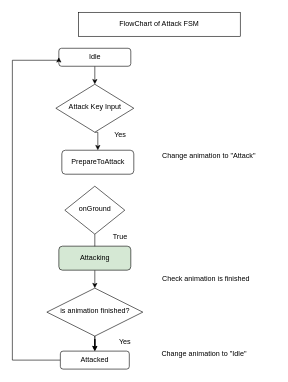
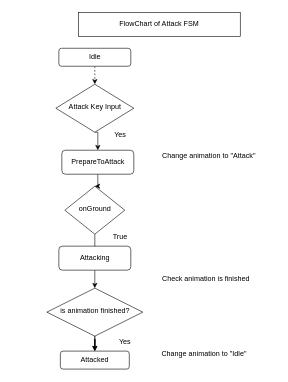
- <mxCell id="2" style="edgeStyle=orthogonalEdgeStyle;rounded=0;orthogonalLoop=1;jettySize=auto;html=1;exitX=0.5;exitY=1;exitDx=0;exitDy=0;entryX=0.5;entryY=0;entryDx=0;entryDy=0;" parent="1" source="3" target="11" edge="1"><mxGeometry relative="1" as="geometry" /></mxCell>
+ <mxCell id="2" style="edgeStyle=orthogonalEdgeStyle;rounded=0;orthogonalLoop=1;jettySize=auto;html=1;exitX=0.5;exitY=1;exitDx=0;exitDy=0;entryX=0.5;entryY=0;entryDx=0;entryDy=0;dashed=1;" parent="1" source="3" target="11" edge="1"><mxGeometry relative="1" as="geometry" /></mxCell>
+ <mxCell id="6" style="edgeStyle=orthogonalEdgeStyle;rounded=0;orthogonalLoop=1;jettySize=auto;html=1;exitX=0.5;exitY=1;exitDx=0;exitDy=0;" parent="1" source="7" target="5" edge="1"><mxGeometry relative="1" as="geometry" /></mxCell>
- <mxCell id="16" style="edgeStyle=orthogonalEdgeStyle;rounded=0;orthogonalLoop=1;jettySize=auto;html=1;exitX=0;exitY=0.5;exitDx=0;exitDy=0;entryX=0;entryY=0.5;entryDx=0;entryDy=0;" parent="1" source="17" target="3" edge="1"><mxGeometry relative="1" as="geometry"><Array as="points"><mxPoint x="20" y="600" /><mxPoint x="20" y="100" /></Array></mxGeometry></mxCell>
- <mxCell id="9" value="Attacking" style="rounded=1;whiteSpace=wrap;html=1;fontSize=12;glass=0;strokeWidth=1;shadow=0;fillColor=#d5e8d4;" parent="1" vertex="1"><mxGeometry x="97.5" y="410" width="120" height="40" as="geometry" /></mxCell>
+ <mxCell id="9" value="Attacking" style="rounded=1;whiteSpace=wrap;html=1;fontSize=12;glass=0;strokeWidth=1;shadow=0;" parent="1" vertex="1"><mxGeometry x="97.5" y="410" width="120" height="40" as="geometry" /></mxCell>
